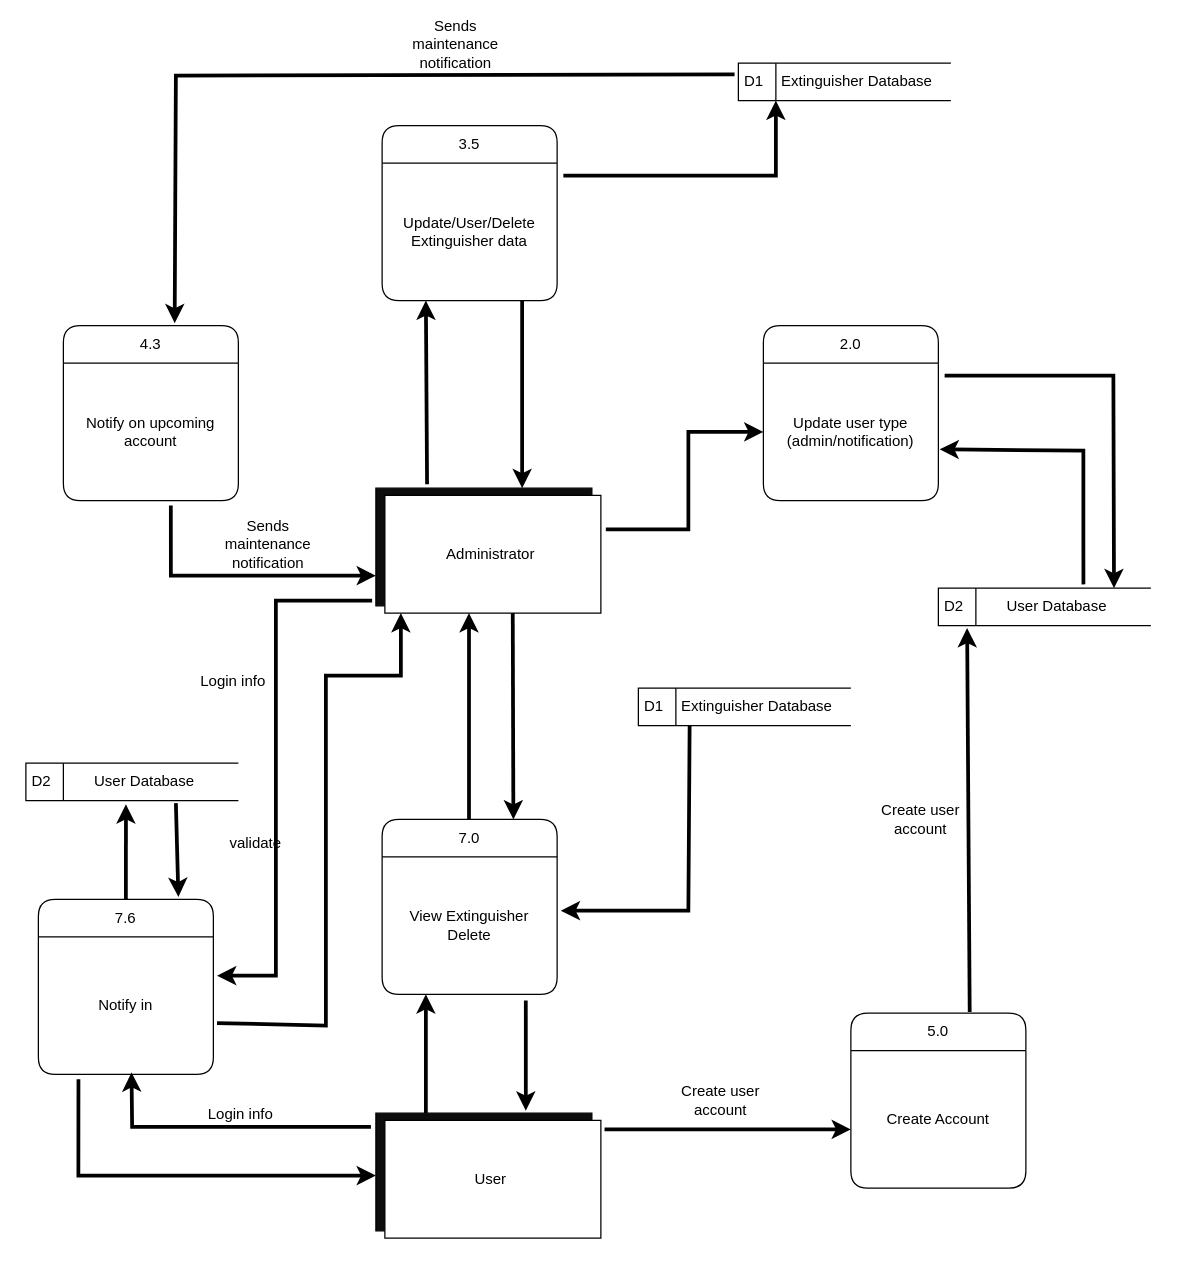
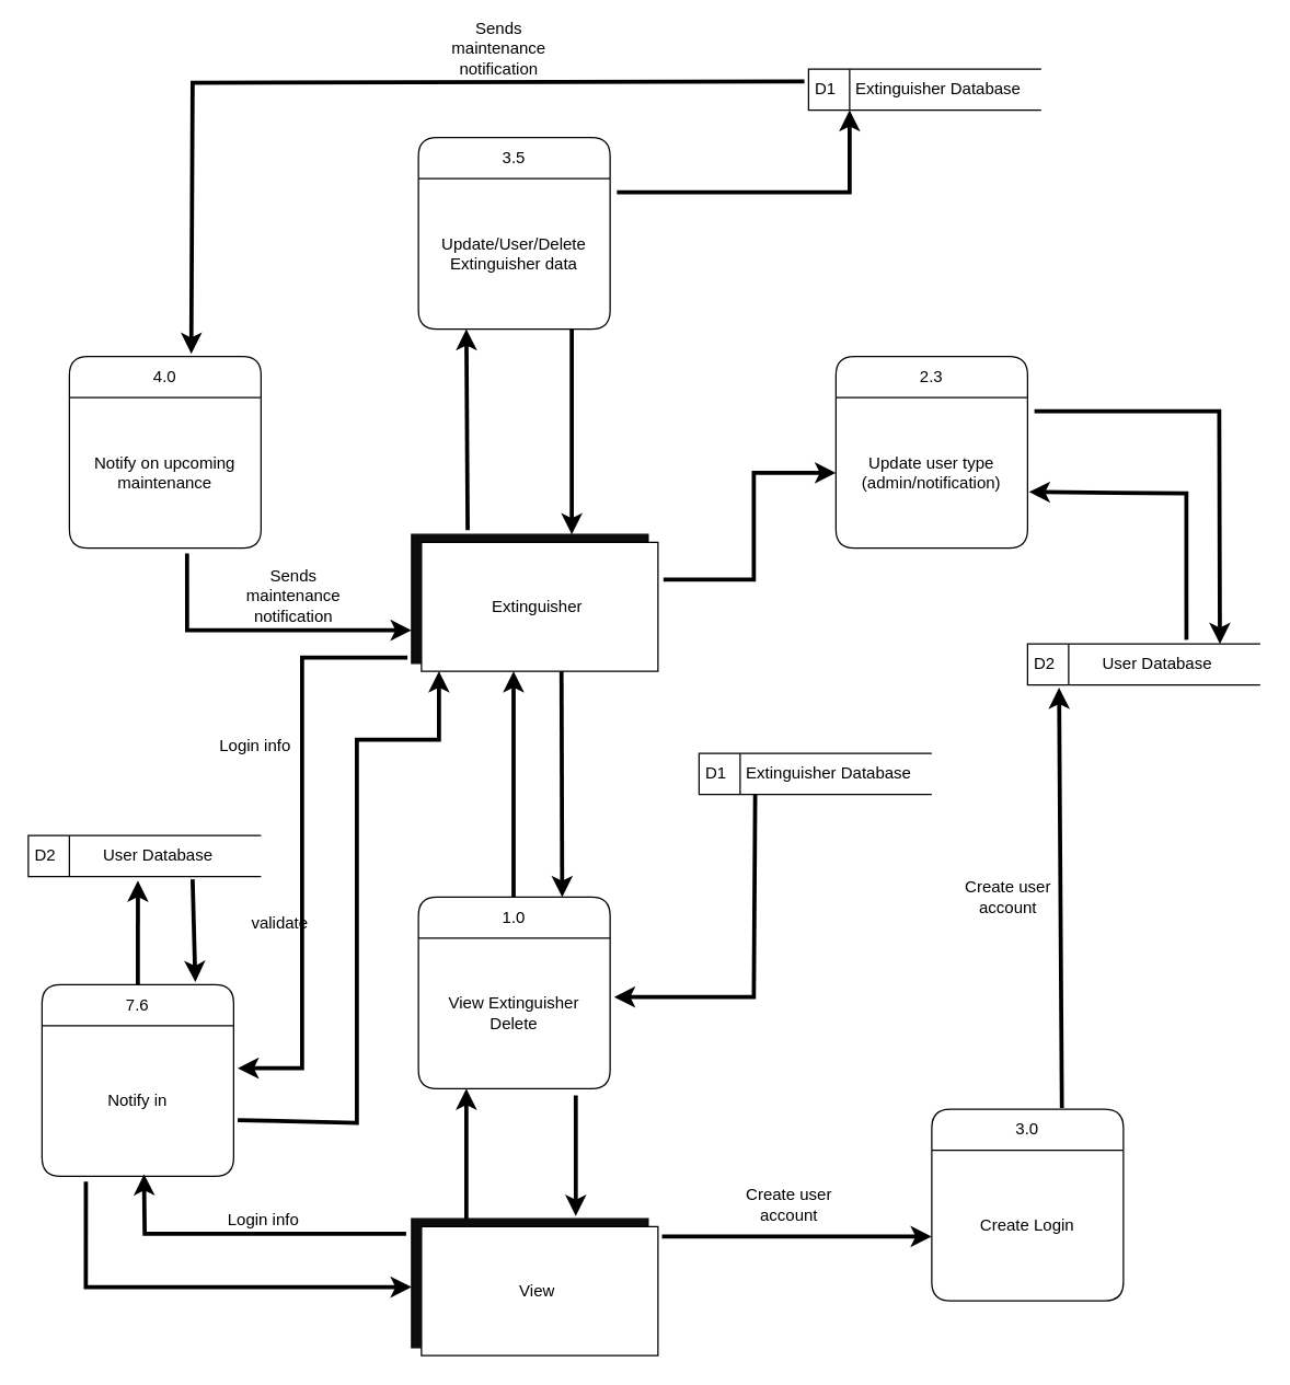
- <mxCell id="34" value="4.3" style="swimlane;fontStyle=0;childLayout=stackLayout;horizontal=1;startSize=30;horizontalStack=0;resizeParent=1;resizeParentMax=0;resizeLast=0;collapsible=0;marginBottom=0;whiteSpace=wrap;html=1;rounded=1;" parent="1" vertex="1"><mxGeometry x="50" y="260" width="140" height="140" as="geometry" /></mxCell>
+ <mxCell id="34" value="4.0" style="swimlane;fontStyle=0;childLayout=stackLayout;horizontal=1;startSize=30;horizontalStack=0;resizeParent=1;resizeParentMax=0;resizeLast=0;collapsible=0;marginBottom=0;whiteSpace=wrap;html=1;rounded=1;" parent="1" vertex="1"><mxGeometry x="50" y="260" width="140" height="140" as="geometry" /></mxCell>
- <mxCell id="21" value="2.0" style="swimlane;fontStyle=0;childLayout=stackLayout;horizontal=1;startSize=30;horizontalStack=0;resizeParent=1;resizeParentMax=0;resizeLast=0;collapsible=0;marginBottom=0;whiteSpace=wrap;html=1;rounded=1;" parent="1" vertex="1"><mxGeometry x="610" y="260" width="140" height="140" as="geometry" /></mxCell>
+ <mxCell id="21" value="2.3" style="swimlane;fontStyle=0;childLayout=stackLayout;horizontal=1;startSize=30;horizontalStack=0;resizeParent=1;resizeParentMax=0;resizeLast=0;collapsible=0;marginBottom=0;whiteSpace=wrap;html=1;rounded=1;" parent="1" vertex="1"><mxGeometry x="610" y="260" width="140" height="140" as="geometry" /></mxCell>
- <mxCell id="35" value="Notify on upcoming account" style="text;strokeColor=none;fillColor=none;align=center;verticalAlign=middle;spacingLeft=4;spacingRight=4;overflow=hidden;points=[[0,0.5],[1,0.5]];portConstraint=eastwest;rotatable=0;whiteSpace=wrap;html=1;" parent="34" vertex="1"><mxGeometry y="30" width="140" height="110" as="geometry" /></mxCell>
+ <mxCell id="35" value="Notify on upcoming maintenance" style="text;strokeColor=none;fillColor=none;align=center;verticalAlign=middle;spacingLeft=4;spacingRight=4;overflow=hidden;points=[[0,0.5],[1,0.5]];portConstraint=eastwest;rotatable=0;whiteSpace=wrap;html=1;" parent="34" vertex="1"><mxGeometry y="30" width="140" height="110" as="geometry" /></mxCell>
- <mxCell id="5" value="Administrator" style="text;html=1;align=center;verticalAlign=middle;whiteSpace=wrap;rounded=0;" parent="2" vertex="1"><mxGeometry x="7.2" y="37.94" width="170" height="30" as="geometry" /></mxCell>
+ <mxCell id="5" value="Extinguisher" style="text;html=1;align=center;verticalAlign=middle;whiteSpace=wrap;rounded=0;" parent="2" vertex="1"><mxGeometry x="7.2" y="37.94" width="170" height="30" as="geometry" /></mxCell>
- <mxCell id="8" value="7.0" style="swimlane;fontStyle=0;childLayout=stackLayout;horizontal=1;startSize=30;horizontalStack=0;resizeParent=1;resizeParentMax=0;resizeLast=0;collapsible=0;marginBottom=0;whiteSpace=wrap;html=1;rounded=1;" parent="1" vertex="1"><mxGeometry x="305" y="655" width="140" height="140" as="geometry" /></mxCell>
+ <mxCell id="8" value="1.0" style="swimlane;fontStyle=0;childLayout=stackLayout;horizontal=1;startSize=30;horizontalStack=0;resizeParent=1;resizeParentMax=0;resizeLast=0;collapsible=0;marginBottom=0;whiteSpace=wrap;html=1;rounded=1;" parent="1" vertex="1"><mxGeometry x="305" y="655" width="140" height="140" as="geometry" /></mxCell>
- <mxCell id="40" value="5.0" style="swimlane;fontStyle=0;childLayout=stackLayout;horizontal=1;startSize=30;horizontalStack=0;resizeParent=1;resizeParentMax=0;resizeLast=0;collapsible=0;marginBottom=0;whiteSpace=wrap;html=1;rounded=1;" parent="1" vertex="1"><mxGeometry x="680" y="810" width="140" height="140" as="geometry" /></mxCell>
+ <mxCell id="40" value="3.0" style="swimlane;fontStyle=0;childLayout=stackLayout;horizontal=1;startSize=30;horizontalStack=0;resizeParent=1;resizeParentMax=0;resizeLast=0;collapsible=0;marginBottom=0;whiteSpace=wrap;html=1;rounded=1;" parent="1" vertex="1"><mxGeometry x="680" y="810" width="140" height="140" as="geometry" /></mxCell>
- <mxCell id="41" value="Create Account" style="text;strokeColor=none;fillColor=none;align=center;verticalAlign=middle;spacingLeft=4;spacingRight=4;overflow=hidden;points=[[0,0.5],[1,0.5]];portConstraint=eastwest;rotatable=0;whiteSpace=wrap;html=1;" parent="40" vertex="1"><mxGeometry y="30" width="140" height="110" as="geometry" /></mxCell>
+ <mxCell id="41" value="Create Login" style="text;strokeColor=none;fillColor=none;align=center;verticalAlign=middle;spacingLeft=4;spacingRight=4;overflow=hidden;points=[[0,0.5],[1,0.5]];portConstraint=eastwest;rotatable=0;whiteSpace=wrap;html=1;" parent="40" vertex="1"><mxGeometry y="30" width="140" height="110" as="geometry" /></mxCell>
- <mxCell id="16" value="User" style="text;html=1;align=center;verticalAlign=middle;whiteSpace=wrap;rounded=0;" parent="13" vertex="1"><mxGeometry x="7.2" y="37.94" width="170" height="30" as="geometry" /></mxCell>
+ <mxCell id="16" value="View" style="text;html=1;align=center;verticalAlign=middle;whiteSpace=wrap;rounded=0;" parent="13" vertex="1"><mxGeometry x="7.2" y="37.94" width="170" height="30" as="geometry" /></mxCell>
